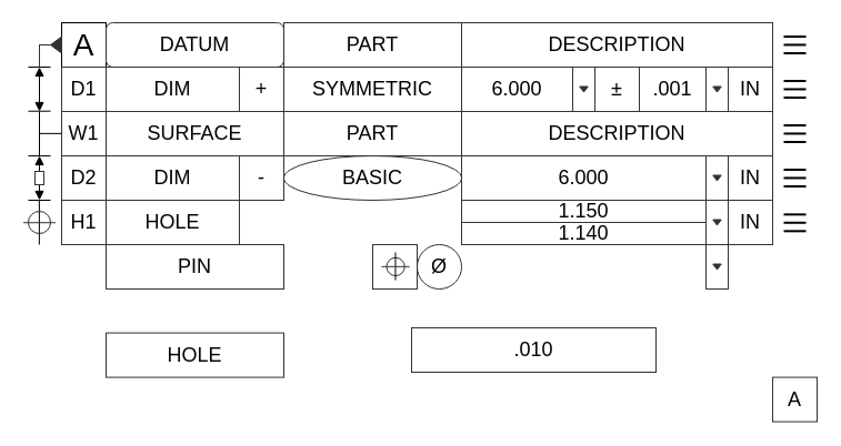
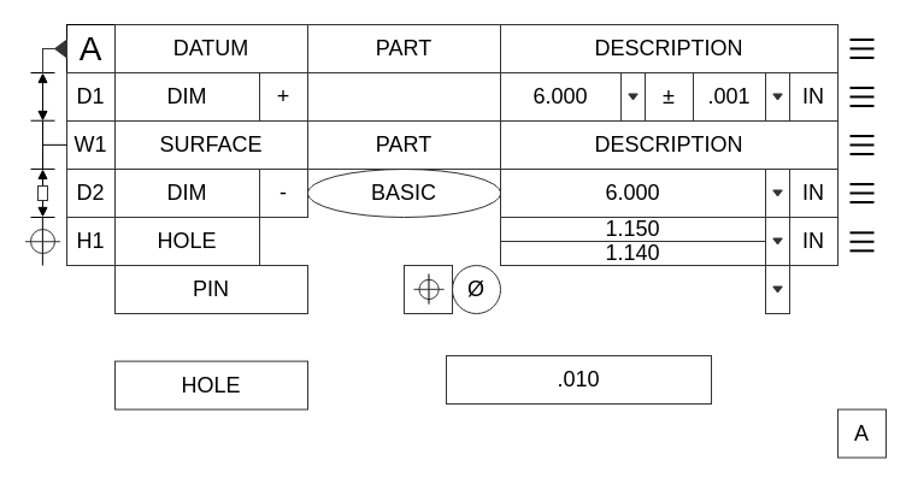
- <mxCell id="4" value="DATUM" style="whiteSpace=wrap;html=1;strokeColor=#333333;fontSize=18;rounded=1;" parent="1" vertex="1"><mxGeometry x="95" y="20" width="160" height="40" as="geometry" /></mxCell>
+ <mxCell id="4" value="DATUM" style="rounded=0;whiteSpace=wrap;html=1;strokeColor=#333333;fontSize=18;" parent="1" vertex="1"><mxGeometry x="95" y="20" width="160" height="40" as="geometry" /></mxCell>
- <mxCell id="12" value="SYMMETRIC" style="rounded=0;whiteSpace=wrap;html=1;fontSize=18;strokeColor=#333333;fillColor=none;" parent="1" vertex="1"><mxGeometry x="255" y="60" width="160" height="40" as="geometry" /></mxCell>
